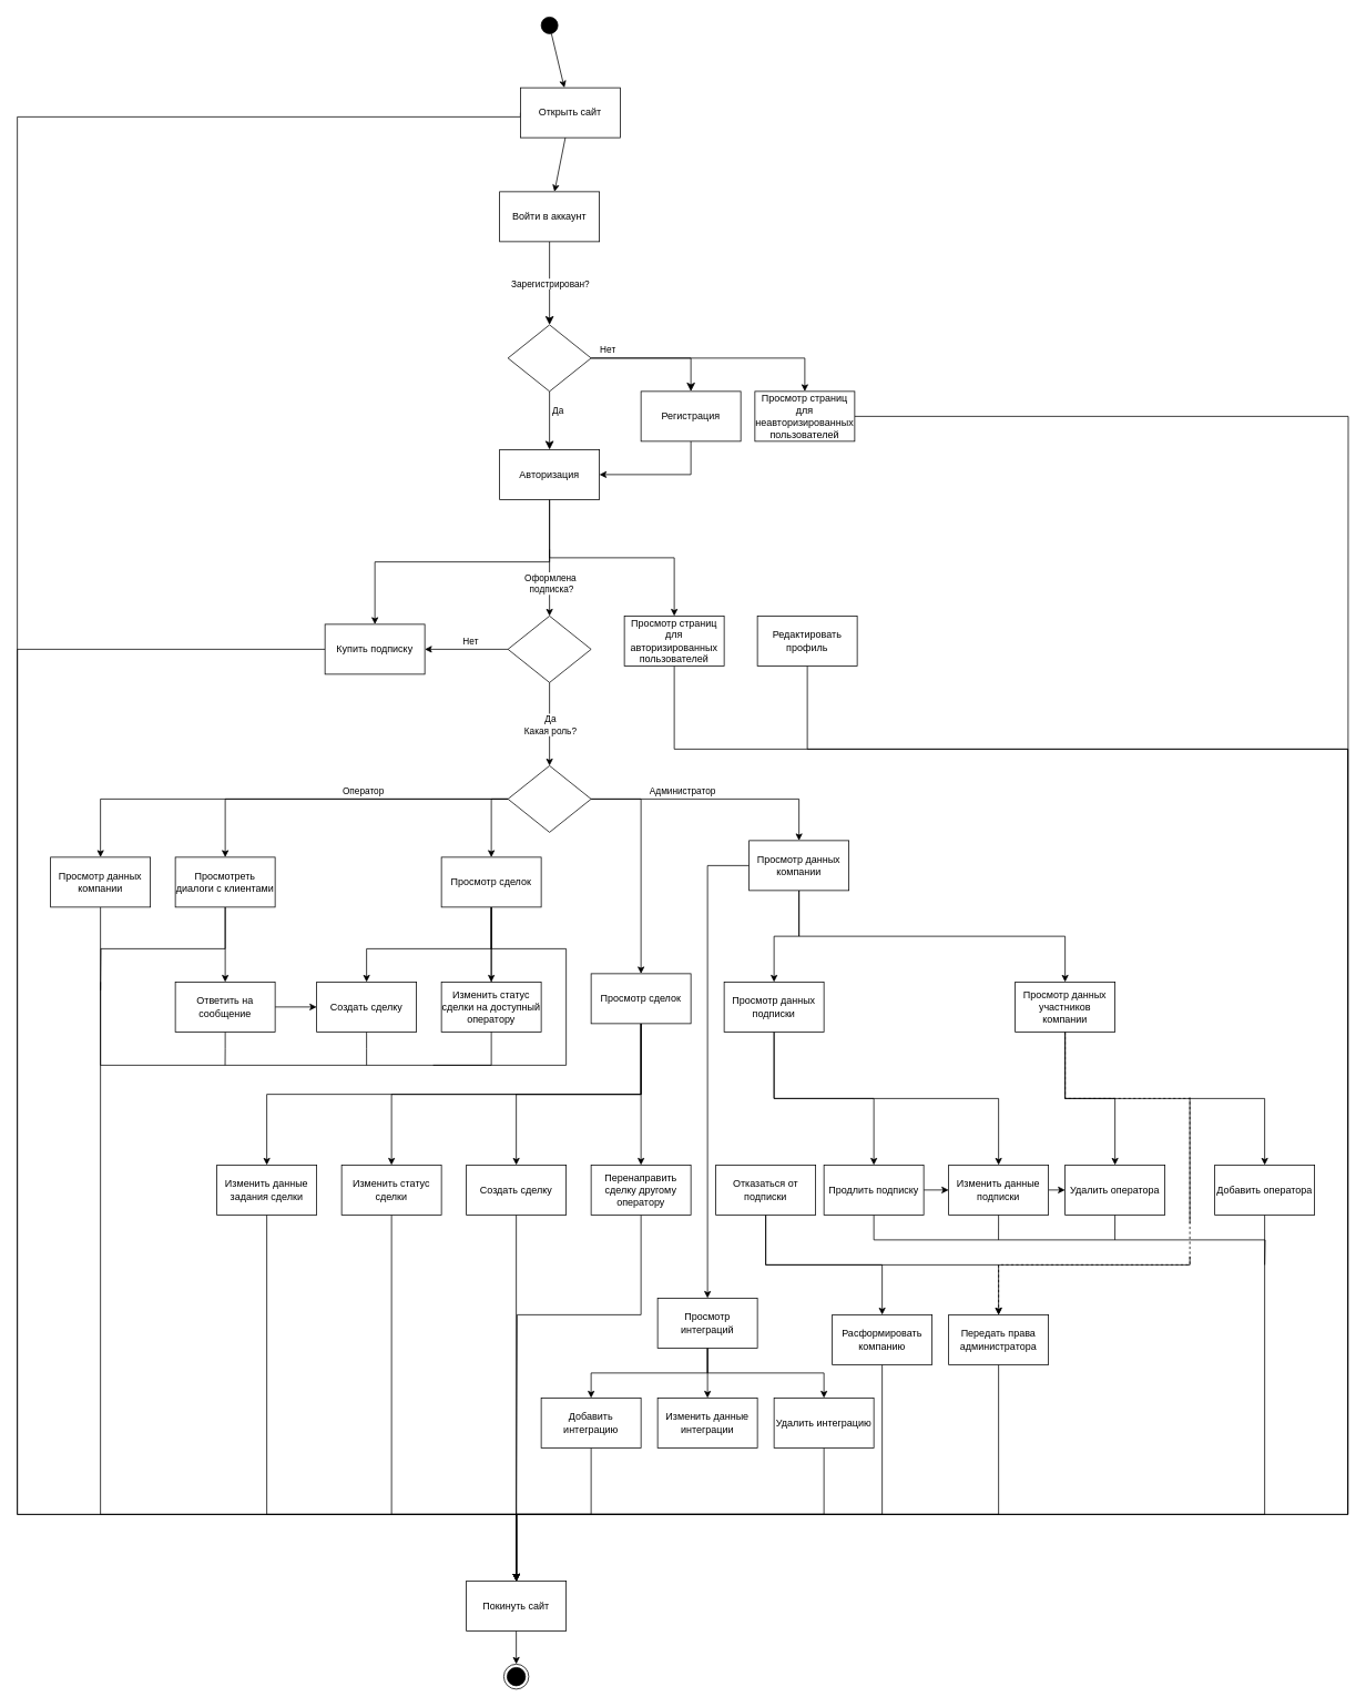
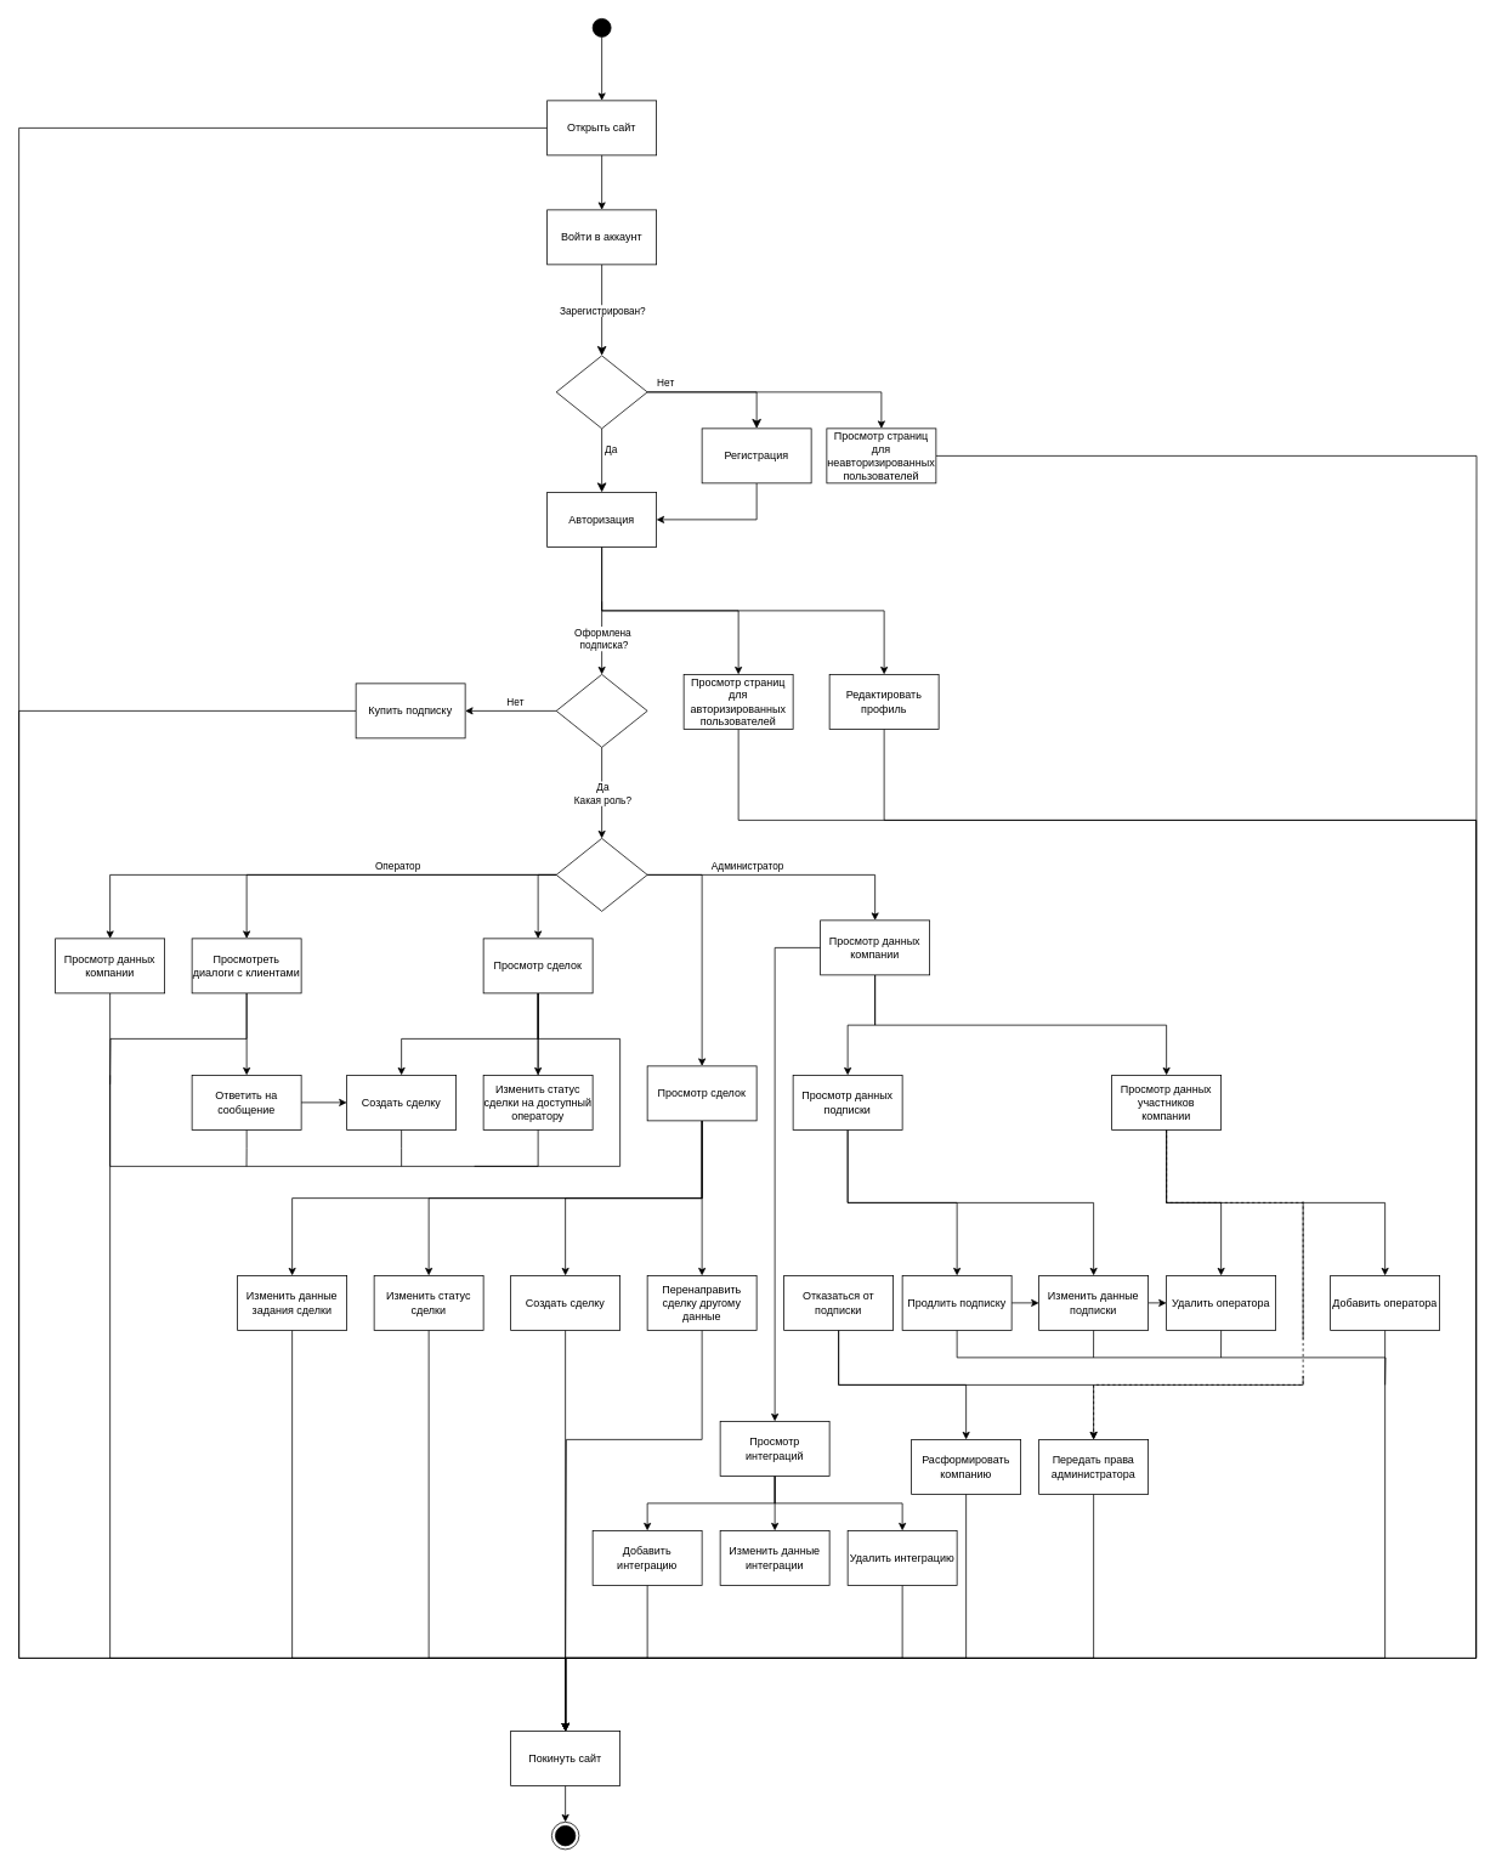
- <mxCell id="9" value="Открыть сайт" style="rounded=0;whiteSpace=wrap;html=1;" parent="1" vertex="1"><mxGeometry x="625" y="105" width="120" height="60" as="geometry" /></mxCell>
+ <mxCell id="9" value="Открыть сайт" style="rounded=0;whiteSpace=wrap;html=1;" parent="1" vertex="1"><mxGeometry x="600" y="110" width="120" height="60" as="geometry" /></mxCell>
- <mxCell id="17" style="edgeStyle=orthogonalEdgeStyle;rounded=0;orthogonalLoop=1;jettySize=auto;html=1;exitX=0.5;exitY=1;exitDx=0;exitDy=0;" edge="1" parent="1" source="18" target="25"><mxGeometry relative="1" as="geometry" /></mxCell>
+ <mxCell id="17" style="edgeStyle=orthogonalEdgeStyle;rounded=0;orthogonalLoop=1;jettySize=auto;html=1;exitX=0.5;exitY=1;exitDx=0;exitDy=0;entryX=0.5;entryY=0;entryDx=0;entryDy=0;" edge="1" parent="1" source="18" target="20"><mxGeometry relative="1" as="geometry" /></mxCell>
- <mxCell id="63" value="Перенаправить сделку другому оператору" style="rounded=0;whiteSpace=wrap;html=1;" vertex="1" parent="1"><mxGeometry x="710" y="1400" width="120" height="60" as="geometry" /></mxCell>
+ <mxCell id="63" value="Перенаправить сделку другому данные" style="rounded=0;whiteSpace=wrap;html=1;" vertex="1" parent="1"><mxGeometry x="710" y="1400" width="120" height="60" as="geometry" /></mxCell>
